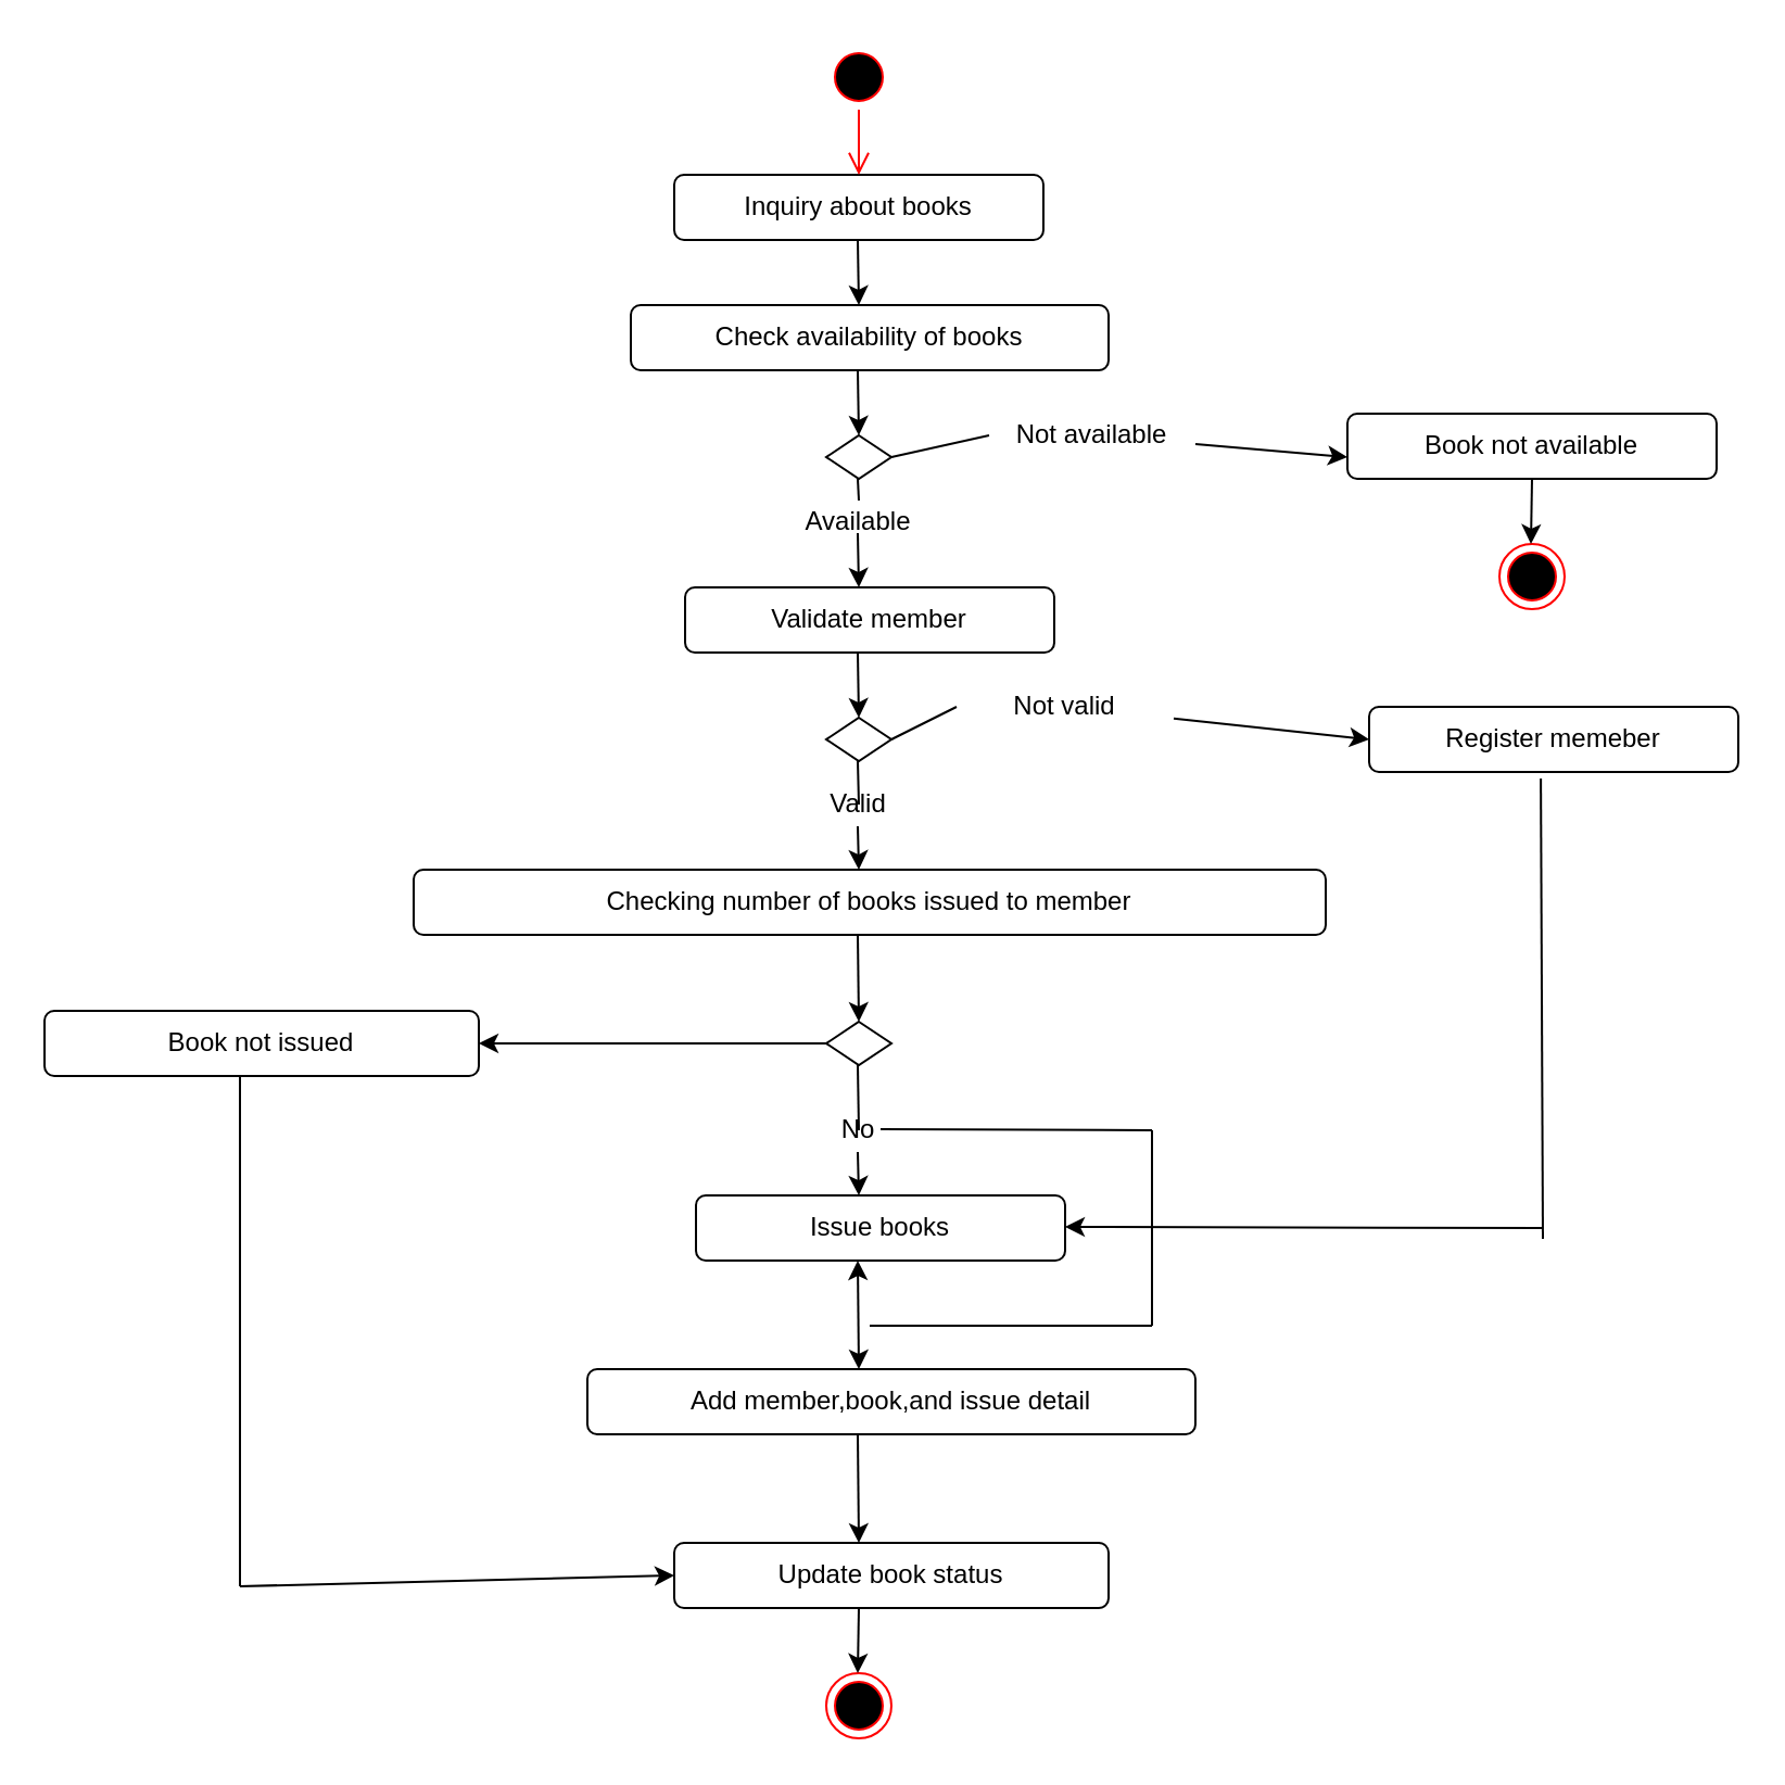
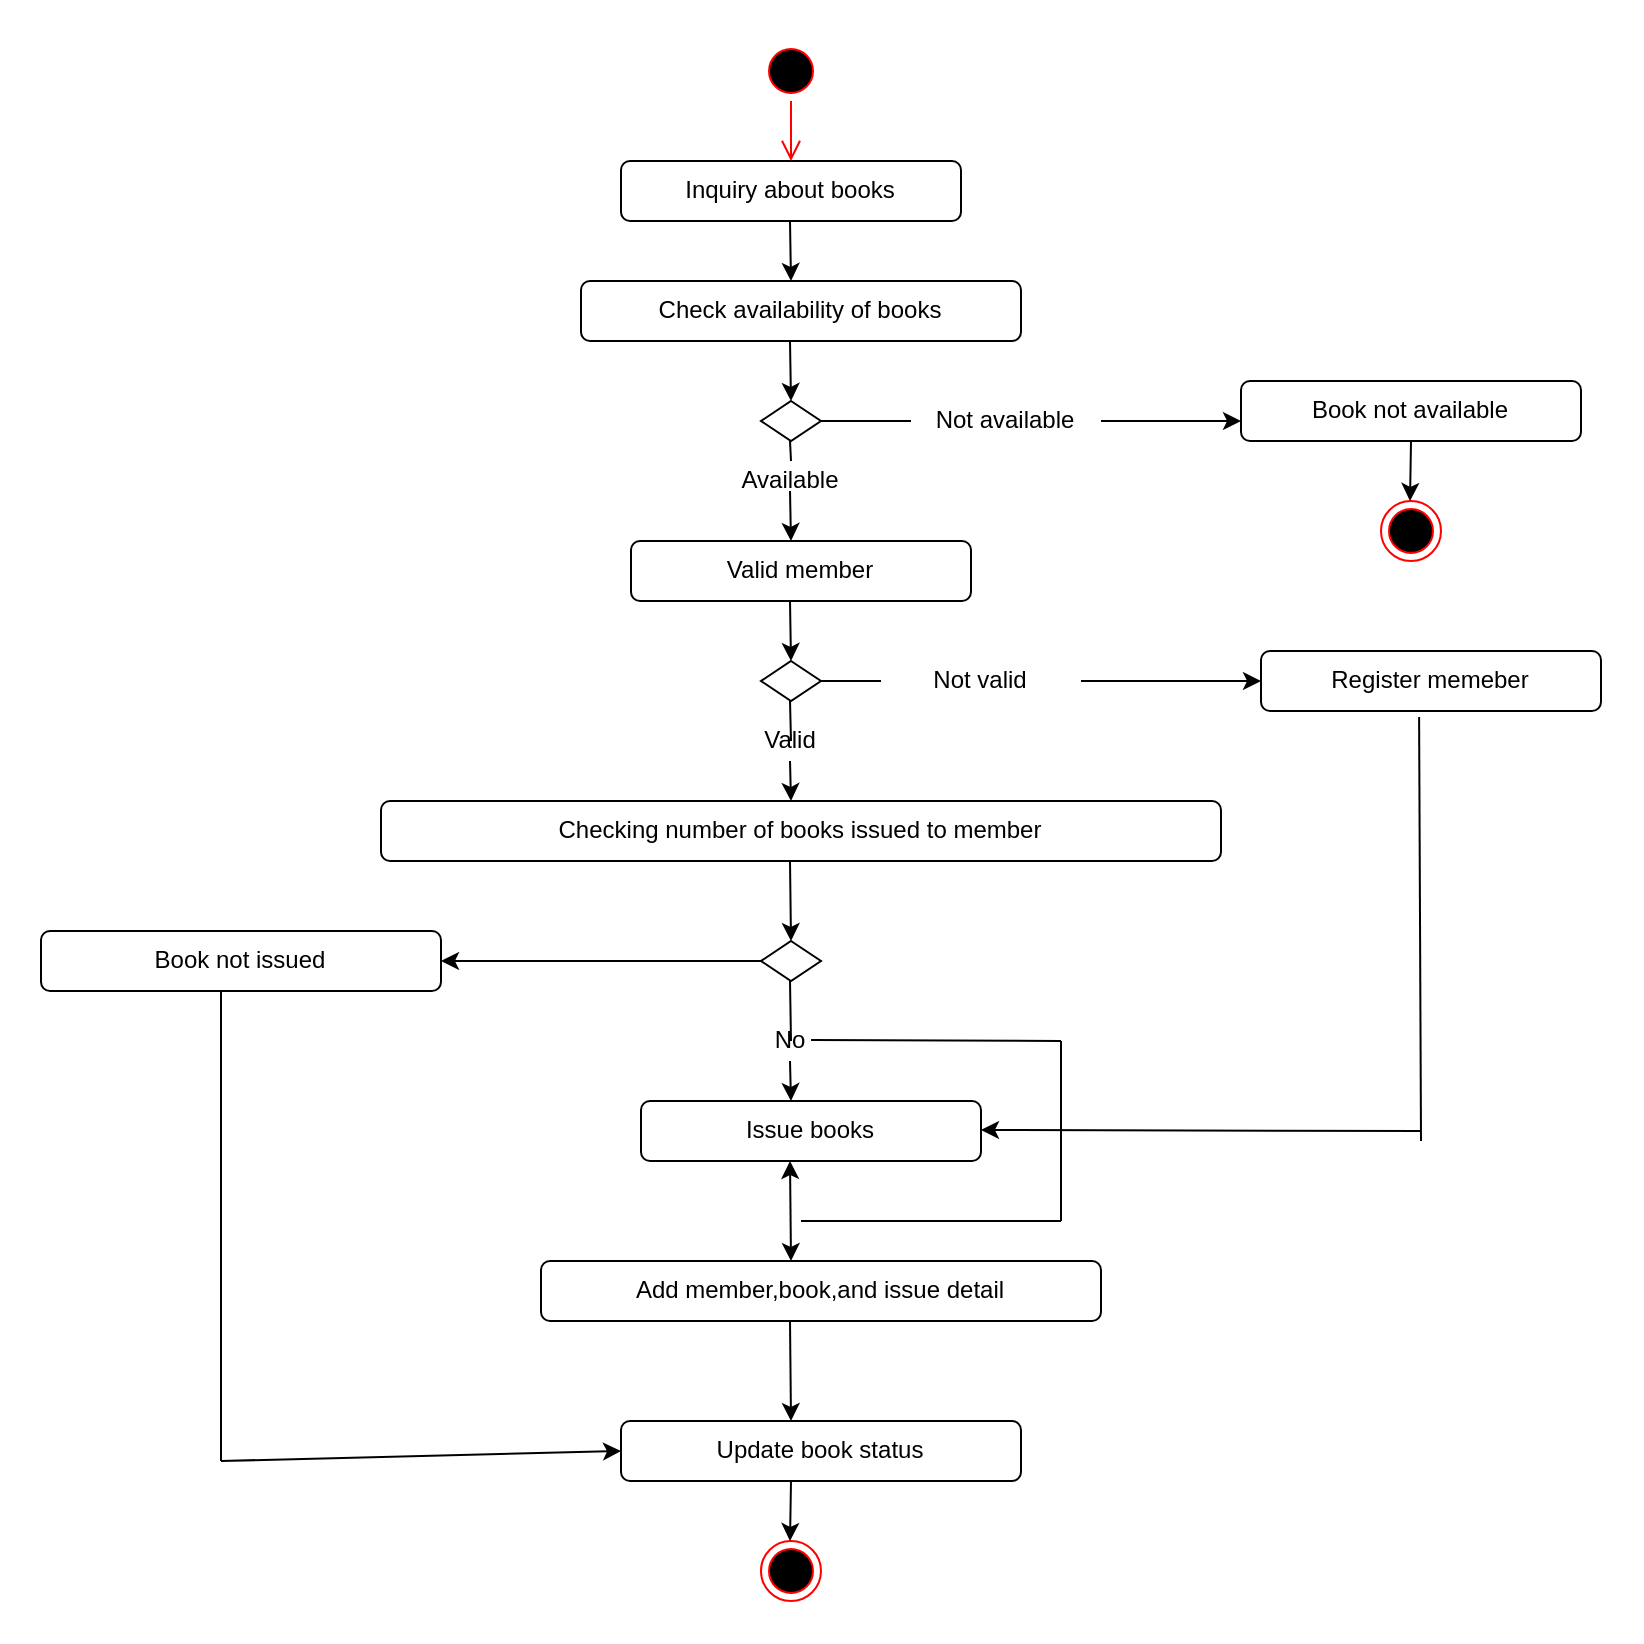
- <mxCell id="36" value="Not available" style="text;html=1;strokeColor=none;fillColor=none;align=center;verticalAlign=middle;whiteSpace=wrap;rounded=0;" vertex="1" parent="1"><mxGeometry x="455" y="190" width="95" height="20" as="geometry" /></mxCell>
+ <mxCell id="36" value="Not available" style="text;html=1;strokeColor=none;fillColor=none;align=center;verticalAlign=middle;whiteSpace=wrap;rounded=0;" vertex="1" parent="1"><mxGeometry x="455" y="200" width="95" height="20" as="geometry" /></mxCell>
- <mxCell id="6" value="Validate member" style="rounded=1;whiteSpace=wrap;html=1;" vertex="1" parent="1"><mxGeometry x="315" y="270" width="170" height="30" as="geometry" /></mxCell>
+ <mxCell id="6" value="Valid member" style="rounded=1;whiteSpace=wrap;html=1;" vertex="1" parent="1"><mxGeometry x="315" y="270" width="170" height="30" as="geometry" /></mxCell>
- <mxCell id="37" value="Not valid" style="text;html=1;strokeColor=none;fillColor=none;align=center;verticalAlign=middle;whiteSpace=wrap;rounded=0;" vertex="1" parent="1"><mxGeometry x="440" y="315" width="100" height="20" as="geometry" /></mxCell>
+ <mxCell id="37" value="Not valid" style="text;html=1;strokeColor=none;fillColor=none;align=center;verticalAlign=middle;whiteSpace=wrap;rounded=0;" vertex="1" parent="1"><mxGeometry x="440" y="330" width="100" height="20" as="geometry" /></mxCell>
